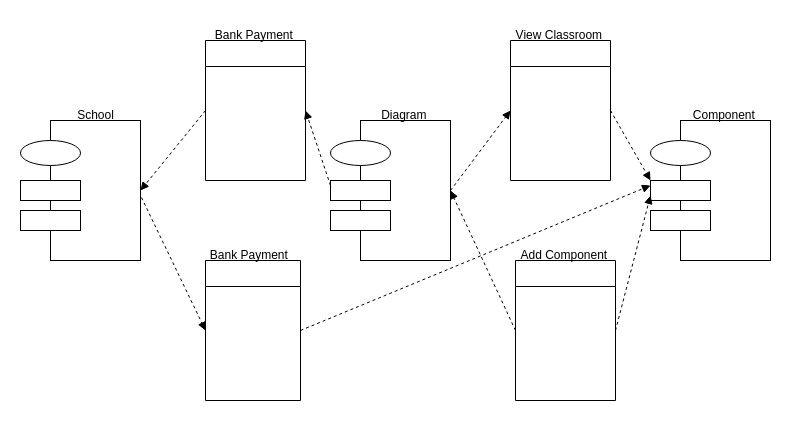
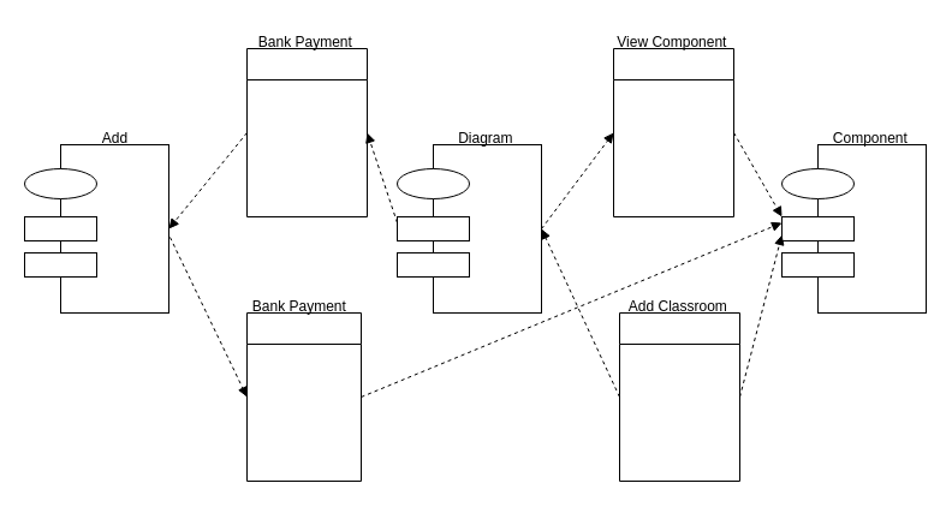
- <mxCell id="13" value="View Classroom&amp;nbsp;" style="text;html=1;align=center;verticalAlign=middle;resizable=0;points=[];autosize=1;strokeColor=none;fillColor=none;" vertex="1" parent="1"><mxGeometry x="505" y="20" width="110" height="30" as="geometry" /></mxCell>
+ <mxCell id="13" value="View Component&amp;nbsp;" style="text;html=1;align=center;verticalAlign=middle;resizable=0;points=[];autosize=1;strokeColor=none;fillColor=none;" vertex="1" parent="1"><mxGeometry x="505" y="20" width="110" height="30" as="geometry" /></mxCell>
- <mxCell id="24" value="School" style="text;html=1;align=center;verticalAlign=middle;resizable=0;points=[];autosize=1;strokeColor=none;fillColor=none;" vertex="1" parent="1"><mxGeometry x="65" y="100" width="60" height="30" as="geometry" /></mxCell>
+ <mxCell id="24" value="Add" style="text;html=1;align=center;verticalAlign=middle;resizable=0;points=[];autosize=1;strokeColor=none;fillColor=none;" vertex="1" parent="1"><mxGeometry x="65" y="100" width="60" height="30" as="geometry" /></mxCell>
- <mxCell id="15" value="Add Component&amp;nbsp;" style="text;html=1;align=center;verticalAlign=middle;resizable=0;points=[];autosize=1;strokeColor=none;fillColor=none;" vertex="1" parent="1"><mxGeometry x="510" y="240" width="110" height="30" as="geometry" /></mxCell>
+ <mxCell id="15" value="Add Classroom&amp;nbsp;" style="text;html=1;align=center;verticalAlign=middle;resizable=0;points=[];autosize=1;strokeColor=none;fillColor=none;" vertex="1" parent="1"><mxGeometry x="510" y="240" width="110" height="30" as="geometry" /></mxCell>
